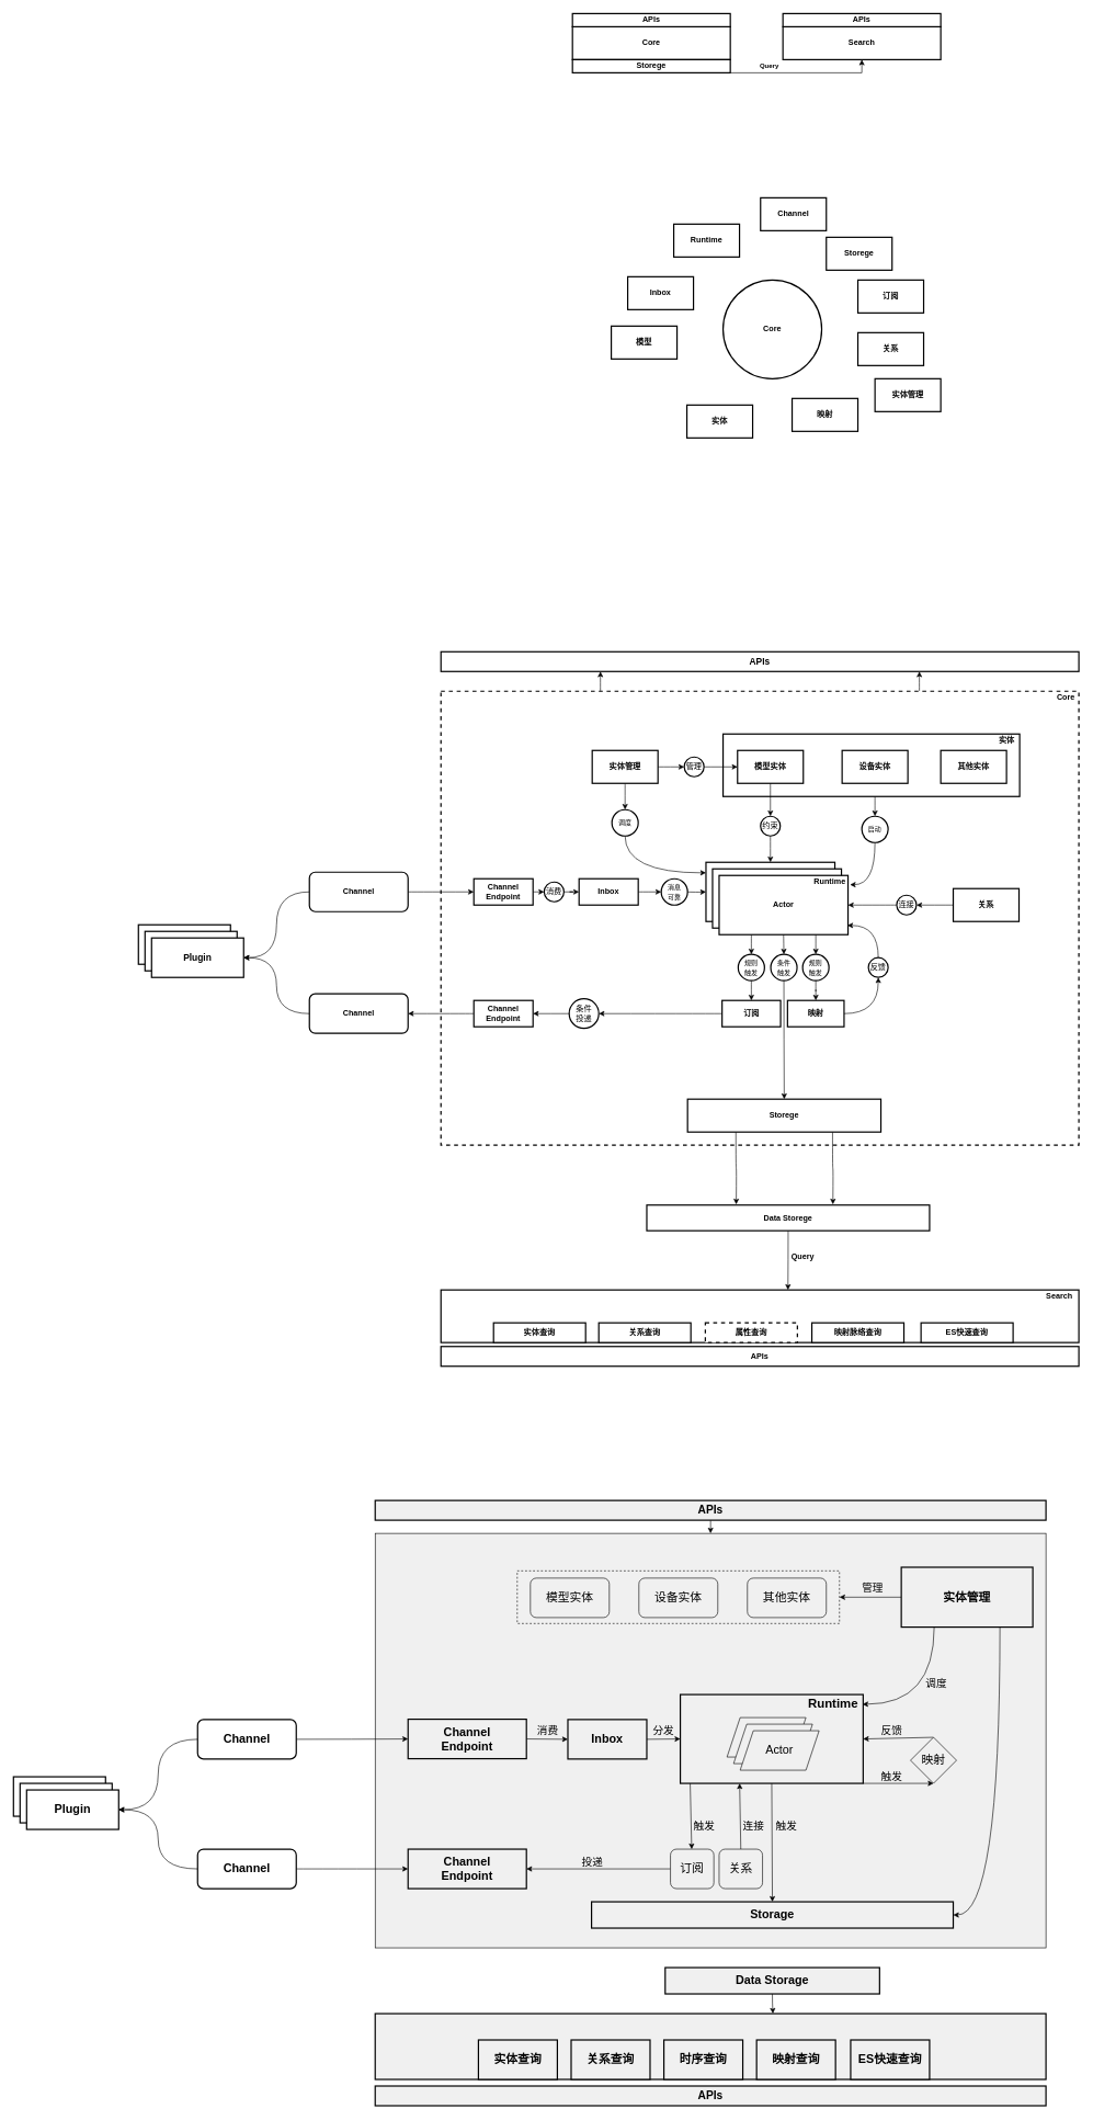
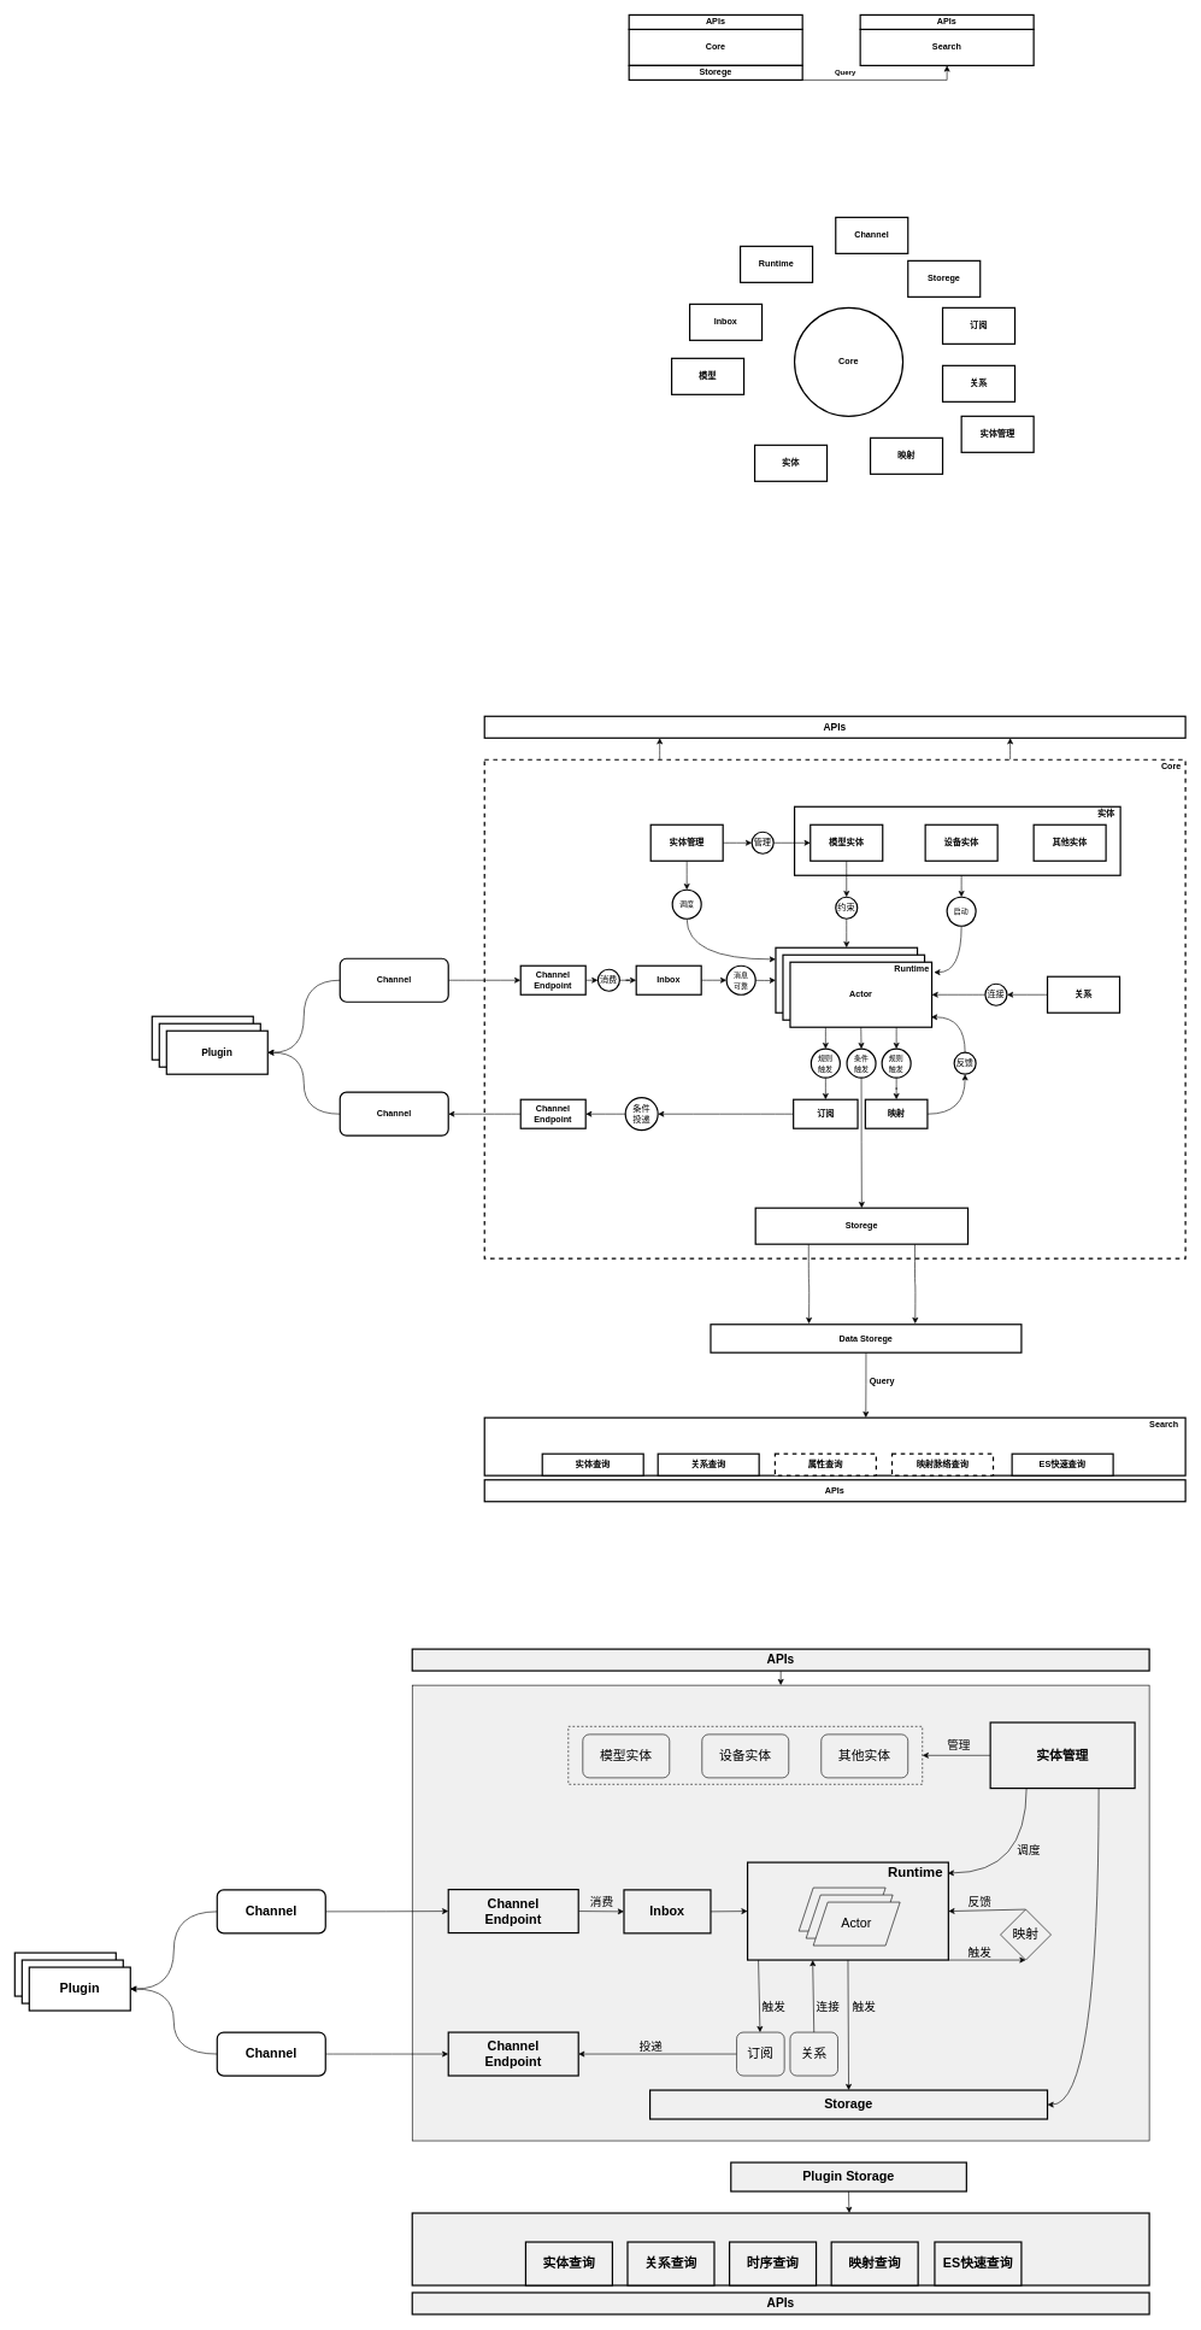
- <mxCell id="96" value="&lt;b&gt;&lt;font color=&quot;#000000&quot;&gt;映射脉络查询&lt;/font&gt;&lt;/b&gt;" style="rounded=0;whiteSpace=wrap;html=1;strokeColor=#000000;strokeWidth=2;fillColor=#FFFFFF;" parent="1" vertex="1"><mxGeometry x="1234" y="2010" width="140" height="30" as="geometry" /></mxCell>
+ <mxCell id="96" value="&lt;b&gt;&lt;font color=&quot;#000000&quot;&gt;映射脉络查询&lt;/font&gt;&lt;/b&gt;" style="rounded=0;whiteSpace=wrap;html=1;strokeColor=#000000;strokeWidth=2;fillColor=#FFFFFF;dashed=1;" parent="1" vertex="1"><mxGeometry x="1234" y="2010" width="140" height="30" as="geometry" /></mxCell>
- <mxCell id="146" value="&lt;font color=&quot;#000000&quot;&gt;&lt;span style=&quot;font-size: 16px&quot;&gt;分发&lt;/span&gt;&lt;/font&gt;" style="text;html=1;align=center;verticalAlign=middle;resizable=0;points=[];autosize=1;strokeColor=none;" vertex="1" parent="1"><mxGeometry x="983" y="2620" width="50" height="20" as="geometry" /></mxCell>
- <mxCell id="165" value="&lt;span style=&quot;color: rgb(0 , 0 , 0) ; font-size: 18px&quot;&gt;&lt;b&gt;Data Storage&lt;/b&gt;&lt;/span&gt;" style="rounded=0;whiteSpace=wrap;html=1;fillColor=#F0F0F0;strokeColor=#000000;strokeWidth=2;" vertex="1" parent="1"><mxGeometry x="1011" y="2990" width="326" height="40" as="geometry" /></mxCell>
+ <mxCell id="165" value="&lt;span style=&quot;color: rgb(0 , 0 , 0) ; font-size: 18px&quot;&gt;&lt;b&gt;Plugin Storage&lt;/b&gt;&lt;/span&gt;" style="rounded=0;whiteSpace=wrap;html=1;fillColor=#F0F0F0;strokeColor=#000000;strokeWidth=2;" vertex="1" parent="1"><mxGeometry x="1011" y="2990" width="326" height="40" as="geometry" /></mxCell>
